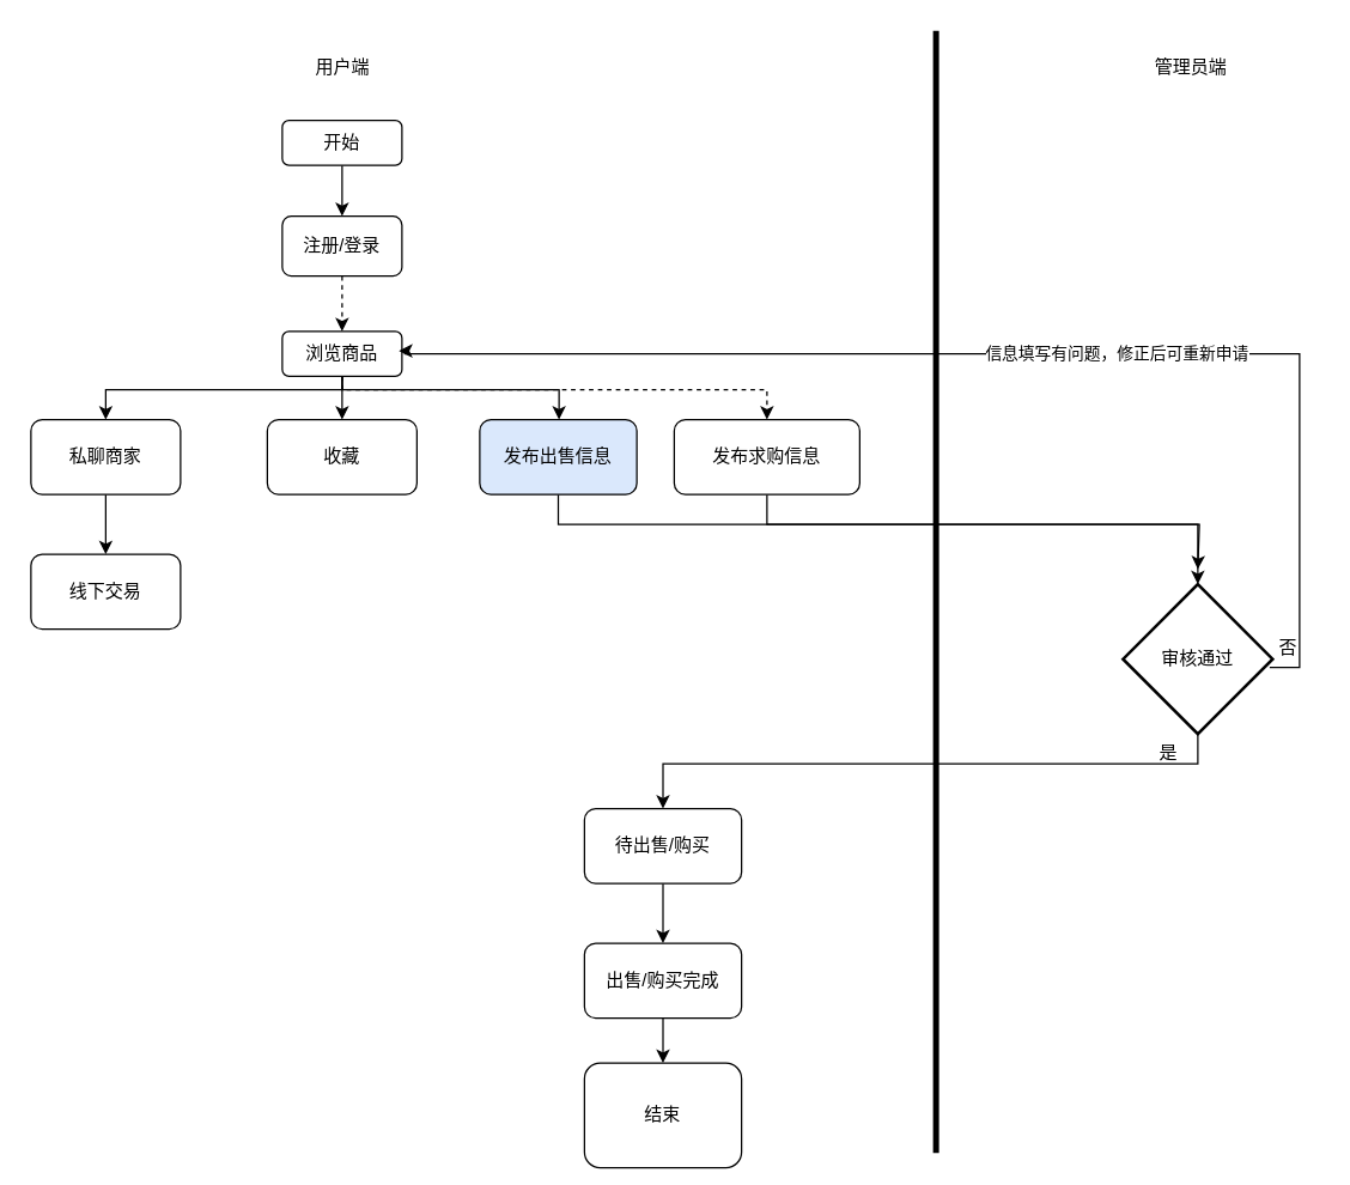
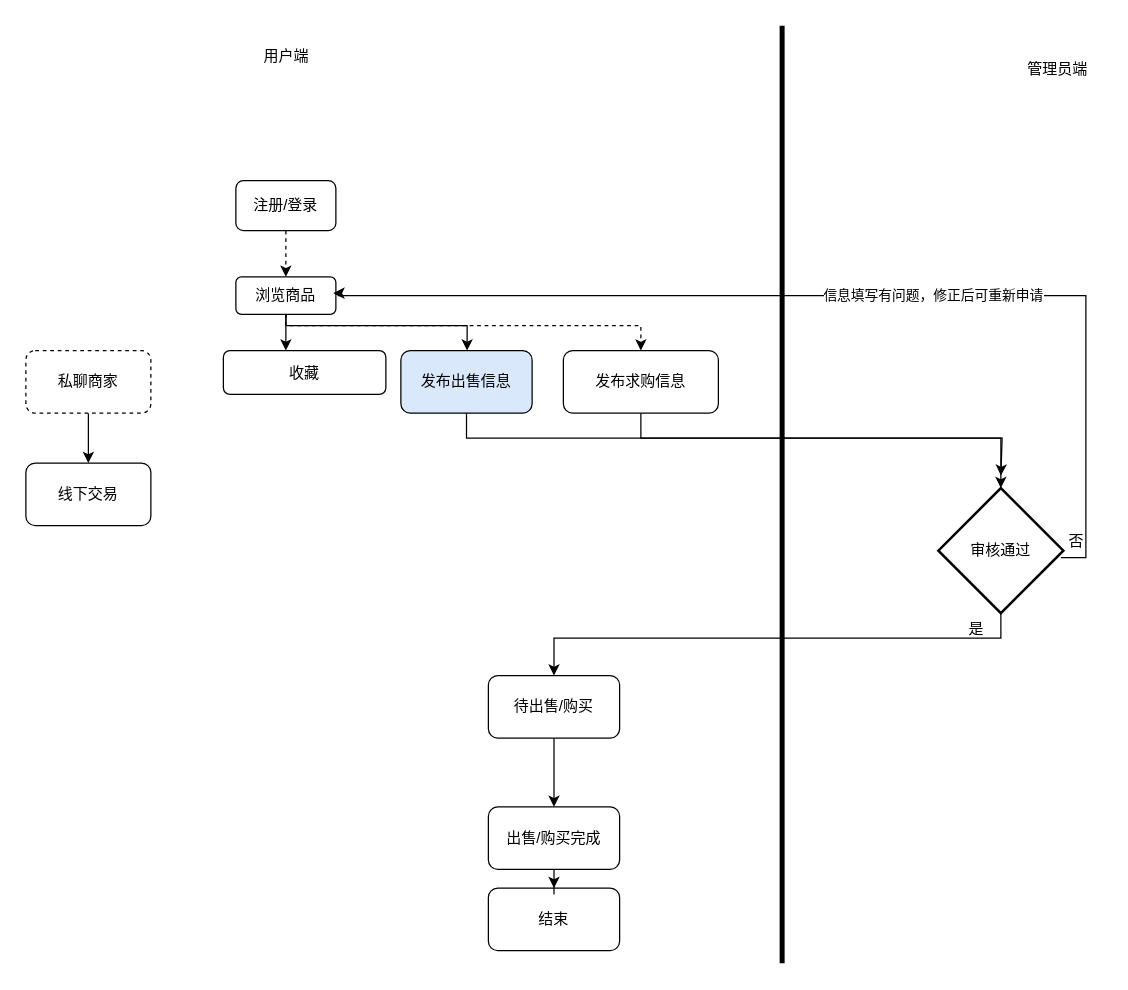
- <mxCell id="6" value="管理员端" style="text;html=1;align=center;verticalAlign=middle;resizable=0;points=[];autosize=1;strokeColor=none;fillColor=none;" parent="1" vertex="1"><mxGeometry x="760" y="30" width="70" height="30" as="geometry" /></mxCell>
+ <mxCell id="6" value="管理员端" style="text;html=1;align=center;verticalAlign=middle;resizable=0;points=[];autosize=1;strokeColor=none;fillColor=none;" parent="1" vertex="1"><mxGeometry x="810" y="40" width="70" height="30" as="geometry" /></mxCell>
- <mxCell id="3" value="开始" style="rounded=1;whiteSpace=wrap;html=1;" parent="1" vertex="1"><mxGeometry x="188" y="80" width="80" height="30" as="geometry" /></mxCell>
- <mxCell id="2" style="edgeStyle=orthogonalEdgeStyle;rounded=0;orthogonalLoop=1;jettySize=auto;html=1;" parent="1" source="3" target="8" edge="1"><mxGeometry relative="1" as="geometry" /></mxCell>
- <mxCell id="12" style="edgeStyle=orthogonalEdgeStyle;rounded=0;orthogonalLoop=1;jettySize=auto;html=1;entryX=0.5;entryY=0;entryDx=0;entryDy=0;" parent="1" source="13" target="20" edge="1"><mxGeometry relative="1" as="geometry"><Array as="points"><mxPoint x="228" y="260" /><mxPoint x="70" y="260" /></Array></mxGeometry></mxCell>
- <mxCell id="20" value="私聊商家" style="rounded=1;whiteSpace=wrap;html=1;" parent="1" vertex="1"><mxGeometry x="20" y="280" width="100" height="50" as="geometry" /></mxCell>
+ <mxCell id="20" value="私聊商家" style="rounded=1;whiteSpace=wrap;html=1;dashed=1;" parent="1" vertex="1"><mxGeometry x="20" y="280" width="100" height="50" as="geometry" /></mxCell>
- <mxCell id="18" value="收藏" style="rounded=1;whiteSpace=wrap;html=1;" parent="1" vertex="1"><mxGeometry x="178" y="280" width="100" height="50" as="geometry" /></mxCell>
+ <mxCell id="18" value="收藏" style="rounded=1;whiteSpace=wrap;html=1;" parent="1" vertex="1"><mxGeometry x="178" y="280" width="130" height="35" as="geometry" /></mxCell>
- <mxCell id="31" value="出售/购买完成" style="rounded=1;whiteSpace=wrap;html=1;" parent="1" vertex="1"><mxGeometry x="390" y="630" width="105" height="50" as="geometry" /></mxCell>
+ <mxCell id="31" value="出售/购买完成" style="rounded=1;whiteSpace=wrap;html=1;" parent="1" vertex="1"><mxGeometry x="390" y="645" width="105" height="50" as="geometry" /></mxCell>
- <mxCell id="27" value="结束" style="rounded=1;whiteSpace=wrap;html=1;" parent="1" vertex="1"><mxGeometry x="390" y="710" width="105" height="70" as="geometry" /></mxCell>
+ <mxCell id="27" value="结束" style="rounded=1;whiteSpace=wrap;html=1;" parent="1" vertex="1"><mxGeometry x="390" y="710" width="105" height="50" as="geometry" /></mxCell>
